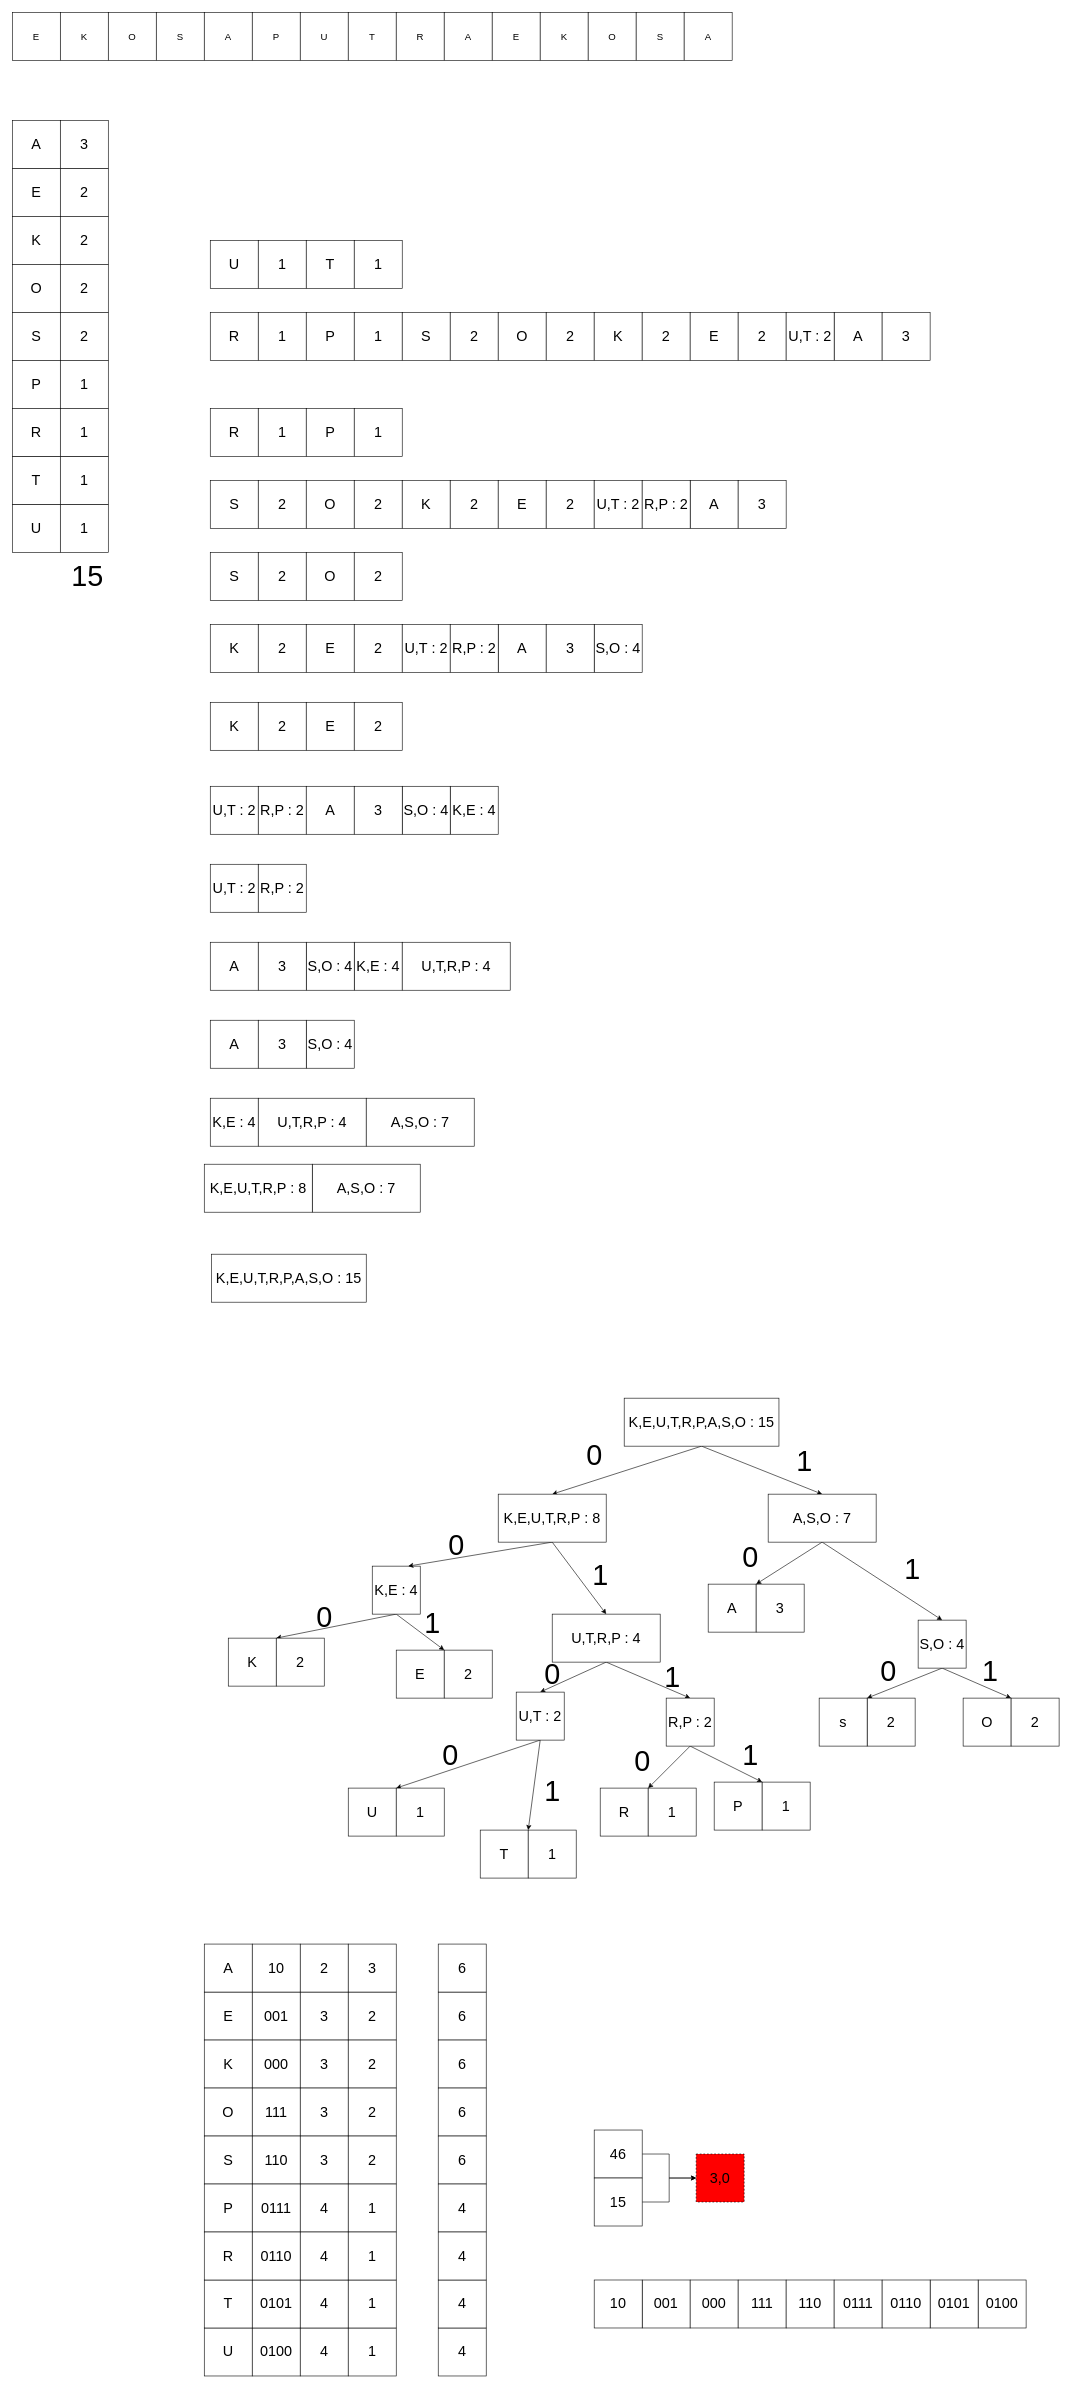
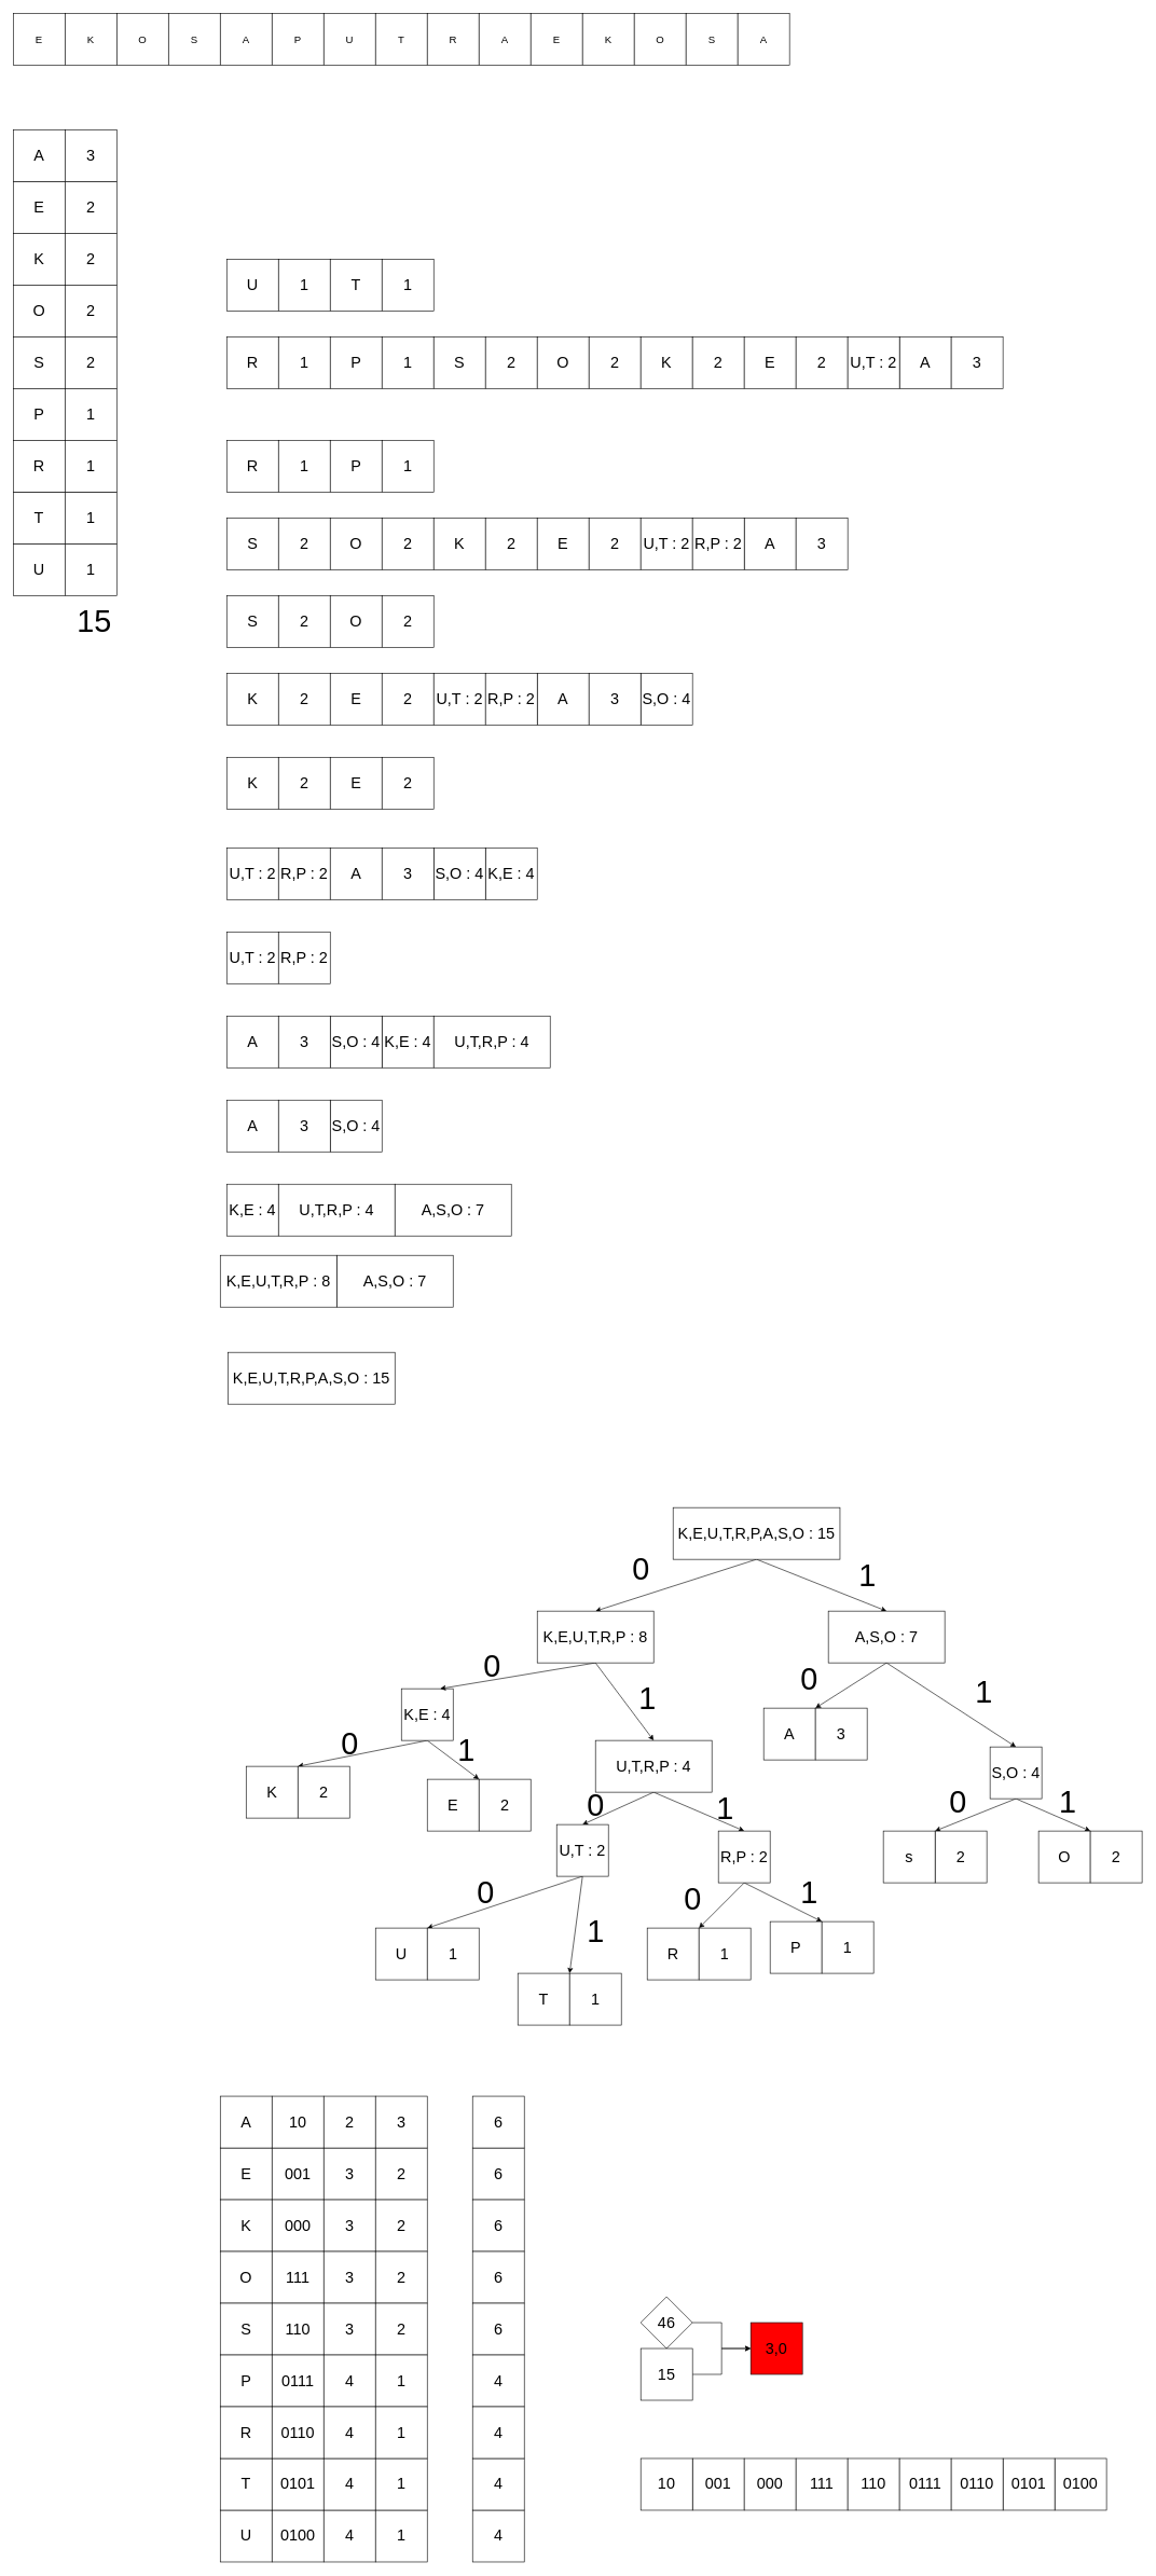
- <mxCell id="213" value="&lt;span style=&quot;font-size: 24px&quot;&gt;46&lt;/span&gt;" style="whiteSpace=wrap;html=1;aspect=fixed;" vertex="1" parent="1"><mxGeometry x="990" y="3550" width="80" height="80" as="geometry" /></mxCell>
+ <mxCell id="213" value="&lt;span style=&quot;font-size: 24px&quot;&gt;46&lt;/span&gt;" style="rhombus;whiteSpace=wrap;html=1;aspect=fixed;" vertex="1" parent="1"><mxGeometry x="990" y="3550" width="80" height="80" as="geometry" /></mxCell>
- <mxCell id="216" value="&lt;font style=&quot;font-size: 24px&quot;&gt;3,0&lt;/font&gt;" style="whiteSpace=wrap;html=1;aspect=fixed;fillColor=#FF0000;dashed=1;" vertex="1" parent="1"><mxGeometry x="1160" y="3590" width="80" height="80" as="geometry" /></mxCell>
+ <mxCell id="216" value="&lt;font style=&quot;font-size: 24px&quot;&gt;3,0&lt;/font&gt;" style="whiteSpace=wrap;html=1;aspect=fixed;fillColor=#FF0000;" vertex="1" parent="1"><mxGeometry x="1160" y="3590" width="80" height="80" as="geometry" /></mxCell>
